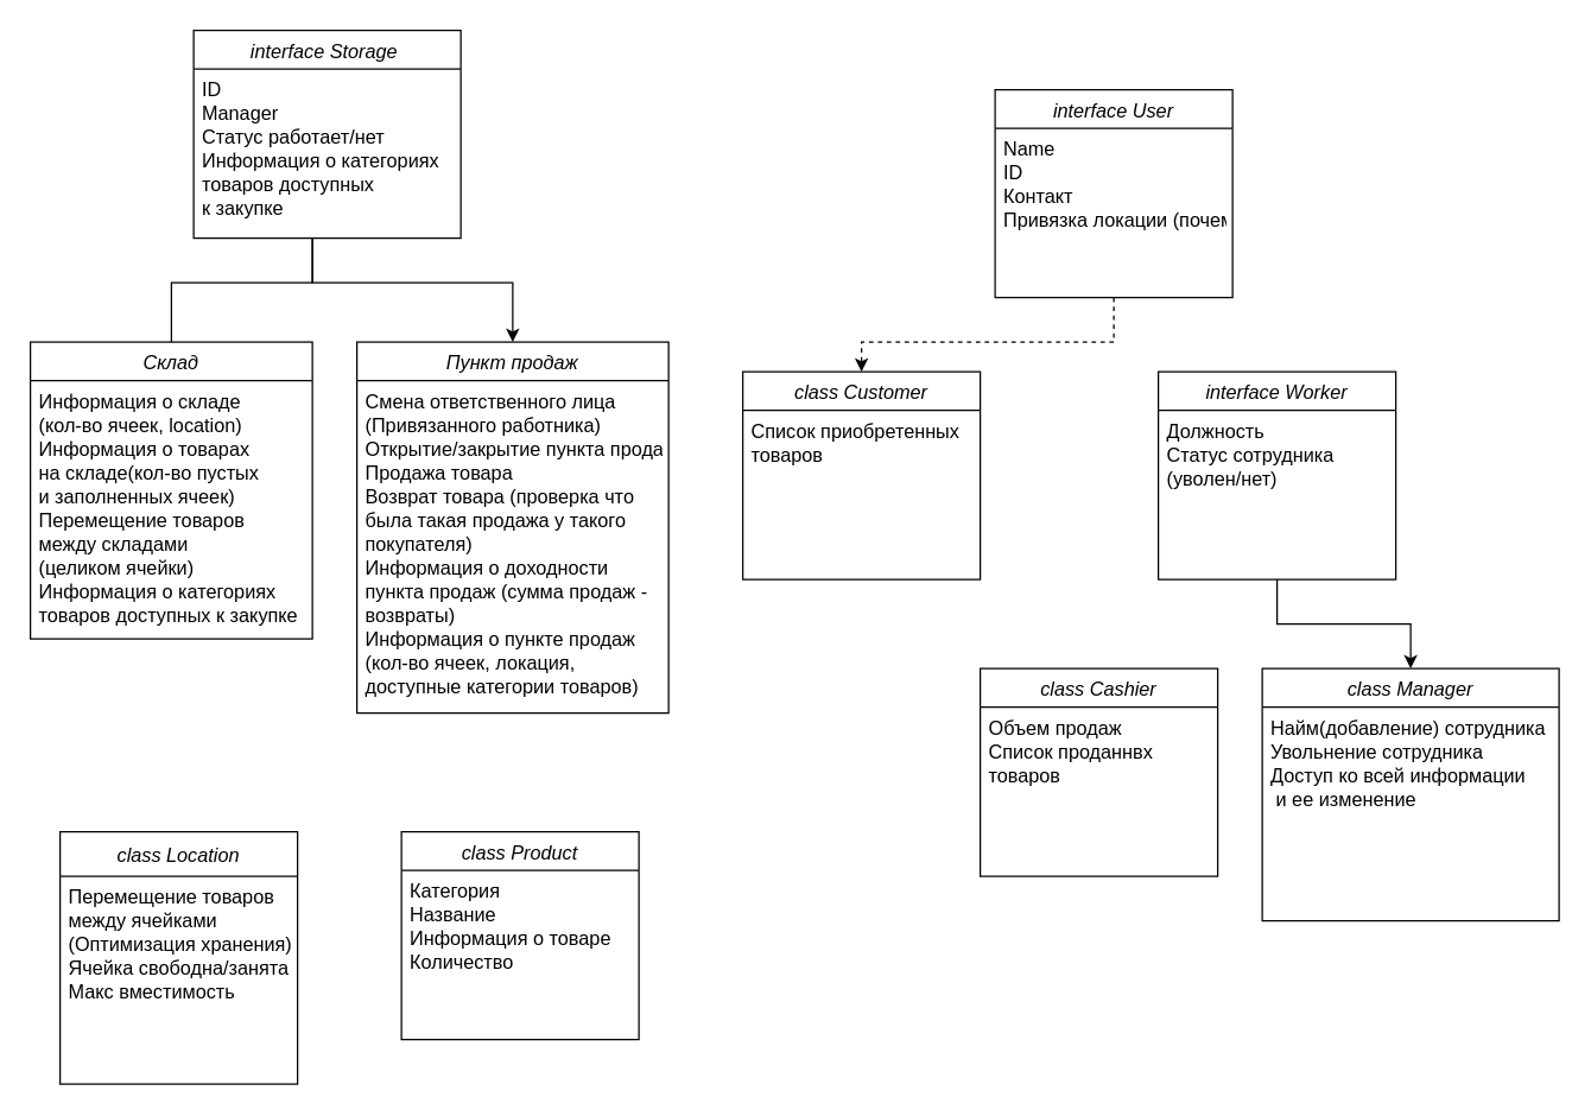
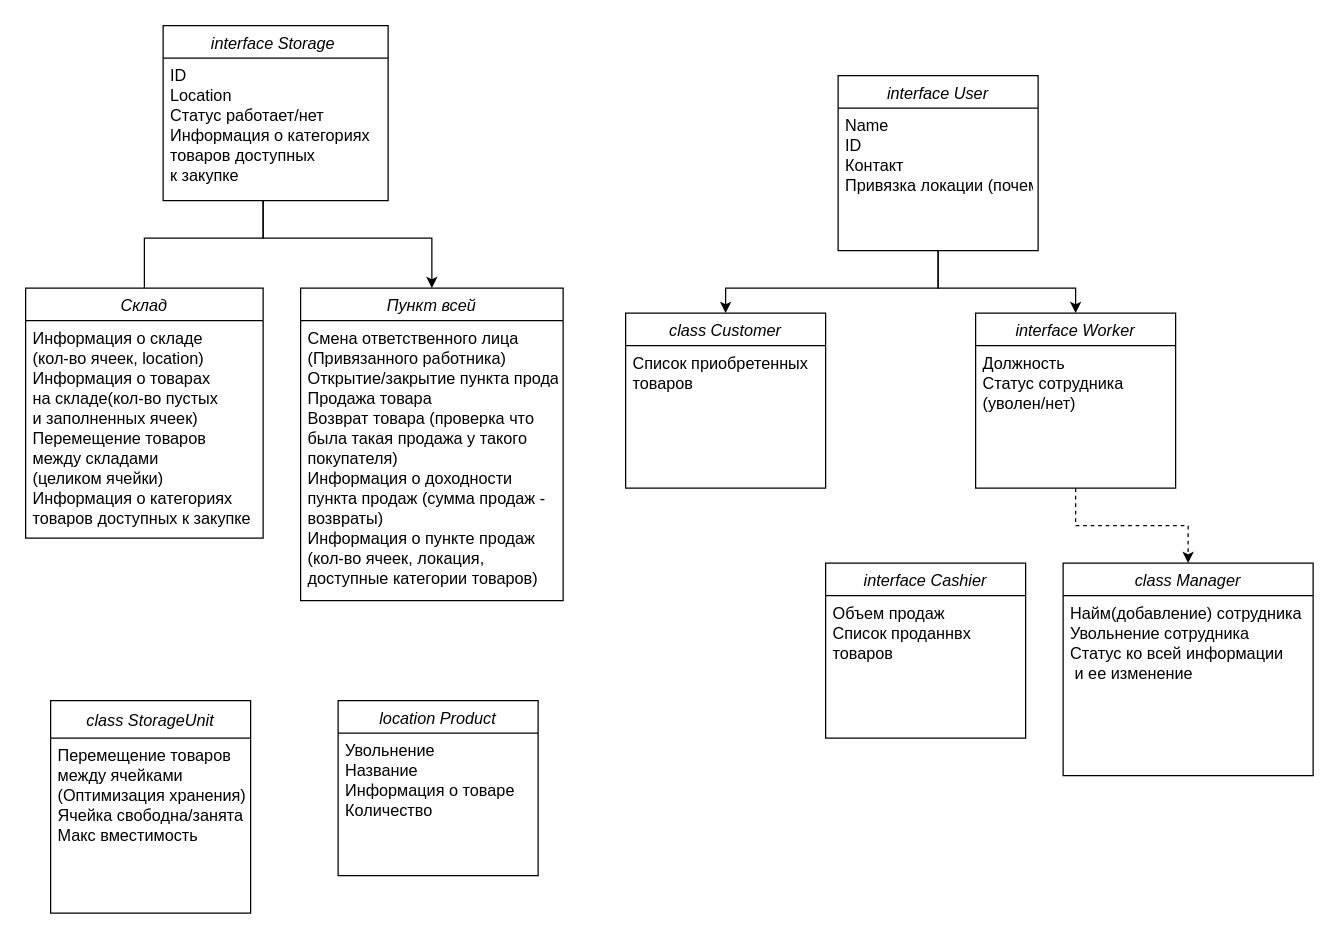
- <mxCell id="17" value="ID&#10;Manager&#10;Статус работает/нет&#10;Информация о категориях &#10;товаров доступных &#10;к закупке&#10;" style="text;align=left;verticalAlign=top;spacingLeft=4;spacingRight=4;overflow=hidden;rotatable=0;points=[[0,0.5],[1,0.5]];portConstraint=eastwest;fontSize=13;" parent="16" vertex="1"><mxGeometry y="26" width="180" height="114" as="geometry" /></mxCell>
+ <mxCell id="17" value="ID&#10;Location&#10;Статус работает/нет&#10;Информация о категориях &#10;товаров доступных &#10;к закупке&#10;" style="text;align=left;verticalAlign=top;spacingLeft=4;spacingRight=4;overflow=hidden;rotatable=0;points=[[0,0.5],[1,0.5]];portConstraint=eastwest;fontSize=13;" parent="16" vertex="1"><mxGeometry y="26" width="180" height="114" as="geometry" /></mxCell>
- <mxCell id="20" style="edgeStyle=orthogonalEdgeStyle;rounded=0;orthogonalLoop=1;jettySize=auto;html=1;entryX=0.5;entryY=0;entryDx=0;entryDy=0;dashed=1;" parent="1" source="15" target="12" edge="1"><mxGeometry relative="1" as="geometry"><Array as="points"><mxPoint x="750" y="230" /><mxPoint x="580" y="230" /></Array></mxGeometry></mxCell>
+ <mxCell id="20" style="edgeStyle=orthogonalEdgeStyle;rounded=0;orthogonalLoop=1;jettySize=auto;html=1;entryX=0.5;entryY=0;entryDx=0;entryDy=0;" parent="1" source="15" target="12" edge="1"><mxGeometry relative="1" as="geometry"><Array as="points"><mxPoint x="750" y="230" /><mxPoint x="580" y="230" /></Array></mxGeometry></mxCell>
+ <mxCell id="21" style="edgeStyle=orthogonalEdgeStyle;rounded=0;orthogonalLoop=1;jettySize=auto;html=1;entryX=0.5;entryY=0;entryDx=0;entryDy=0;" parent="1" source="15" target="8" edge="1"><mxGeometry relative="1" as="geometry"><Array as="points"><mxPoint x="750" y="230" /><mxPoint x="860" y="230" /></Array></mxGeometry></mxCell>
- <mxCell id="10" value="Пункт продаж" style="swimlane;fontStyle=2;align=center;verticalAlign=top;childLayout=stackLayout;horizontal=1;startSize=26;horizontalStack=0;resizeParent=1;resizeLast=0;collapsible=1;marginBottom=0;rounded=0;shadow=0;strokeWidth=1;fontSize=13;" parent="1" vertex="1"><mxGeometry x="240" y="230" width="210" height="250" as="geometry"><mxRectangle x="230" y="140" width="160" height="26" as="alternateBounds" /></mxGeometry></mxCell>
+ <mxCell id="10" value="Пункт всей" style="swimlane;fontStyle=2;align=center;verticalAlign=top;childLayout=stackLayout;horizontal=1;startSize=26;horizontalStack=0;resizeParent=1;resizeLast=0;collapsible=1;marginBottom=0;rounded=0;shadow=0;strokeWidth=1;fontSize=13;" parent="1" vertex="1"><mxGeometry x="240" y="230" width="210" height="250" as="geometry"><mxRectangle x="230" y="140" width="160" height="26" as="alternateBounds" /></mxGeometry></mxCell>
- <mxCell id="26" style="edgeStyle=orthogonalEdgeStyle;rounded=0;orthogonalLoop=1;jettySize=auto;html=1;entryX=0.5;entryY=0;entryDx=0;entryDy=0;" parent="1" source="9" target="24" edge="1"><mxGeometry relative="1" as="geometry"><Array as="points"><mxPoint x="860" y="420" /><mxPoint x="950" y="420" /></Array></mxGeometry></mxCell>
+ <mxCell id="26" style="edgeStyle=orthogonalEdgeStyle;rounded=0;orthogonalLoop=1;jettySize=auto;html=1;entryX=0.5;entryY=0;entryDx=0;entryDy=0;dashed=1;" parent="1" source="9" target="24" edge="1"><mxGeometry relative="1" as="geometry"><Array as="points"><mxPoint x="860" y="420" /><mxPoint x="950" y="420" /></Array></mxGeometry></mxCell>
- <mxCell id="22" value="class Cashier" style="swimlane;fontStyle=2;align=center;verticalAlign=top;childLayout=stackLayout;horizontal=1;startSize=26;horizontalStack=0;resizeParent=1;resizeLast=0;collapsible=1;marginBottom=0;rounded=0;shadow=0;strokeWidth=1;fontSize=13;" parent="1" vertex="1"><mxGeometry x="660" y="450" width="160" height="140" as="geometry"><mxRectangle x="230" y="140" width="160" height="26" as="alternateBounds" /></mxGeometry></mxCell>
+ <mxCell id="22" value="interface Cashier" style="swimlane;fontStyle=2;align=center;verticalAlign=top;childLayout=stackLayout;horizontal=1;startSize=26;horizontalStack=0;resizeParent=1;resizeLast=0;collapsible=1;marginBottom=0;rounded=0;shadow=0;strokeWidth=1;fontSize=13;" parent="1" vertex="1"><mxGeometry x="660" y="450" width="160" height="140" as="geometry"><mxRectangle x="230" y="140" width="160" height="26" as="alternateBounds" /></mxGeometry></mxCell>
- <mxCell id="25" value="Найм(добавление) сотрудника&#10;Увольнение сотрудника&#10;Доступ ко всей информации&#10; и ее изменение&#10;" style="text;align=left;verticalAlign=top;spacingLeft=4;spacingRight=4;overflow=hidden;rotatable=0;points=[[0,0.5],[1,0.5]];portConstraint=eastwest;fontSize=13;" parent="24" vertex="1"><mxGeometry y="26" width="200" height="144" as="geometry" /></mxCell>
+ <mxCell id="25" value="Найм(добавление) сотрудника&#10;Увольнение сотрудника&#10;Статус ко всей информации&#10; и ее изменение&#10;" style="text;align=left;verticalAlign=top;spacingLeft=4;spacingRight=4;overflow=hidden;rotatable=0;points=[[0,0.5],[1,0.5]];portConstraint=eastwest;fontSize=13;" parent="24" vertex="1"><mxGeometry y="26" width="200" height="144" as="geometry" /></mxCell>
- <mxCell id="6" value="class Product" style="swimlane;fontStyle=2;align=center;verticalAlign=top;childLayout=stackLayout;horizontal=1;startSize=26;horizontalStack=0;resizeParent=1;resizeLast=0;collapsible=1;marginBottom=0;rounded=0;shadow=0;strokeWidth=1;fontSize=13;" parent="1" vertex="1"><mxGeometry x="270" y="560" width="160" height="140" as="geometry"><mxRectangle x="230" y="140" width="160" height="26" as="alternateBounds" /></mxGeometry></mxCell>
+ <mxCell id="6" value="location Product" style="swimlane;fontStyle=2;align=center;verticalAlign=top;childLayout=stackLayout;horizontal=1;startSize=26;horizontalStack=0;resizeParent=1;resizeLast=0;collapsible=1;marginBottom=0;rounded=0;shadow=0;strokeWidth=1;fontSize=13;" parent="1" vertex="1"><mxGeometry x="270" y="560" width="160" height="140" as="geometry"><mxRectangle x="230" y="140" width="160" height="26" as="alternateBounds" /></mxGeometry></mxCell>
- <mxCell id="4" value="class Location" style="swimlane;fontStyle=2;align=center;verticalAlign=middle;childLayout=stackLayout;horizontal=1;startSize=30;horizontalStack=0;resizeParent=1;resizeLast=0;collapsible=1;marginBottom=0;rounded=0;shadow=0;strokeWidth=1;fontSize=13;" parent="1" vertex="1"><mxGeometry x="40" y="560" width="160" height="170" as="geometry"><mxRectangle x="230" y="140" width="160" height="26" as="alternateBounds" /></mxGeometry></mxCell>
+ <mxCell id="4" value="class StorageUnit" style="swimlane;fontStyle=2;align=center;verticalAlign=middle;childLayout=stackLayout;horizontal=1;startSize=30;horizontalStack=0;resizeParent=1;resizeLast=0;collapsible=1;marginBottom=0;rounded=0;shadow=0;strokeWidth=1;fontSize=13;" parent="1" vertex="1"><mxGeometry x="40" y="560" width="160" height="170" as="geometry"><mxRectangle x="230" y="140" width="160" height="26" as="alternateBounds" /></mxGeometry></mxCell>
- <mxCell id="7" value="Категория&#10;Название&#10;Информация о товаре&#10;Количество" style="text;align=left;verticalAlign=top;spacingLeft=4;spacingRight=4;overflow=hidden;rotatable=0;points=[[0,0.5],[1,0.5]];portConstraint=eastwest;fontSize=13;" parent="6" vertex="1"><mxGeometry y="26" width="160" height="114" as="geometry" /></mxCell>
+ <mxCell id="7" value="Увольнение&#10;Название&#10;Информация о товаре&#10;Количество" style="text;align=left;verticalAlign=top;spacingLeft=4;spacingRight=4;overflow=hidden;rotatable=0;points=[[0,0.5],[1,0.5]];portConstraint=eastwest;fontSize=13;" parent="6" vertex="1"><mxGeometry y="26" width="160" height="114" as="geometry" /></mxCell>
